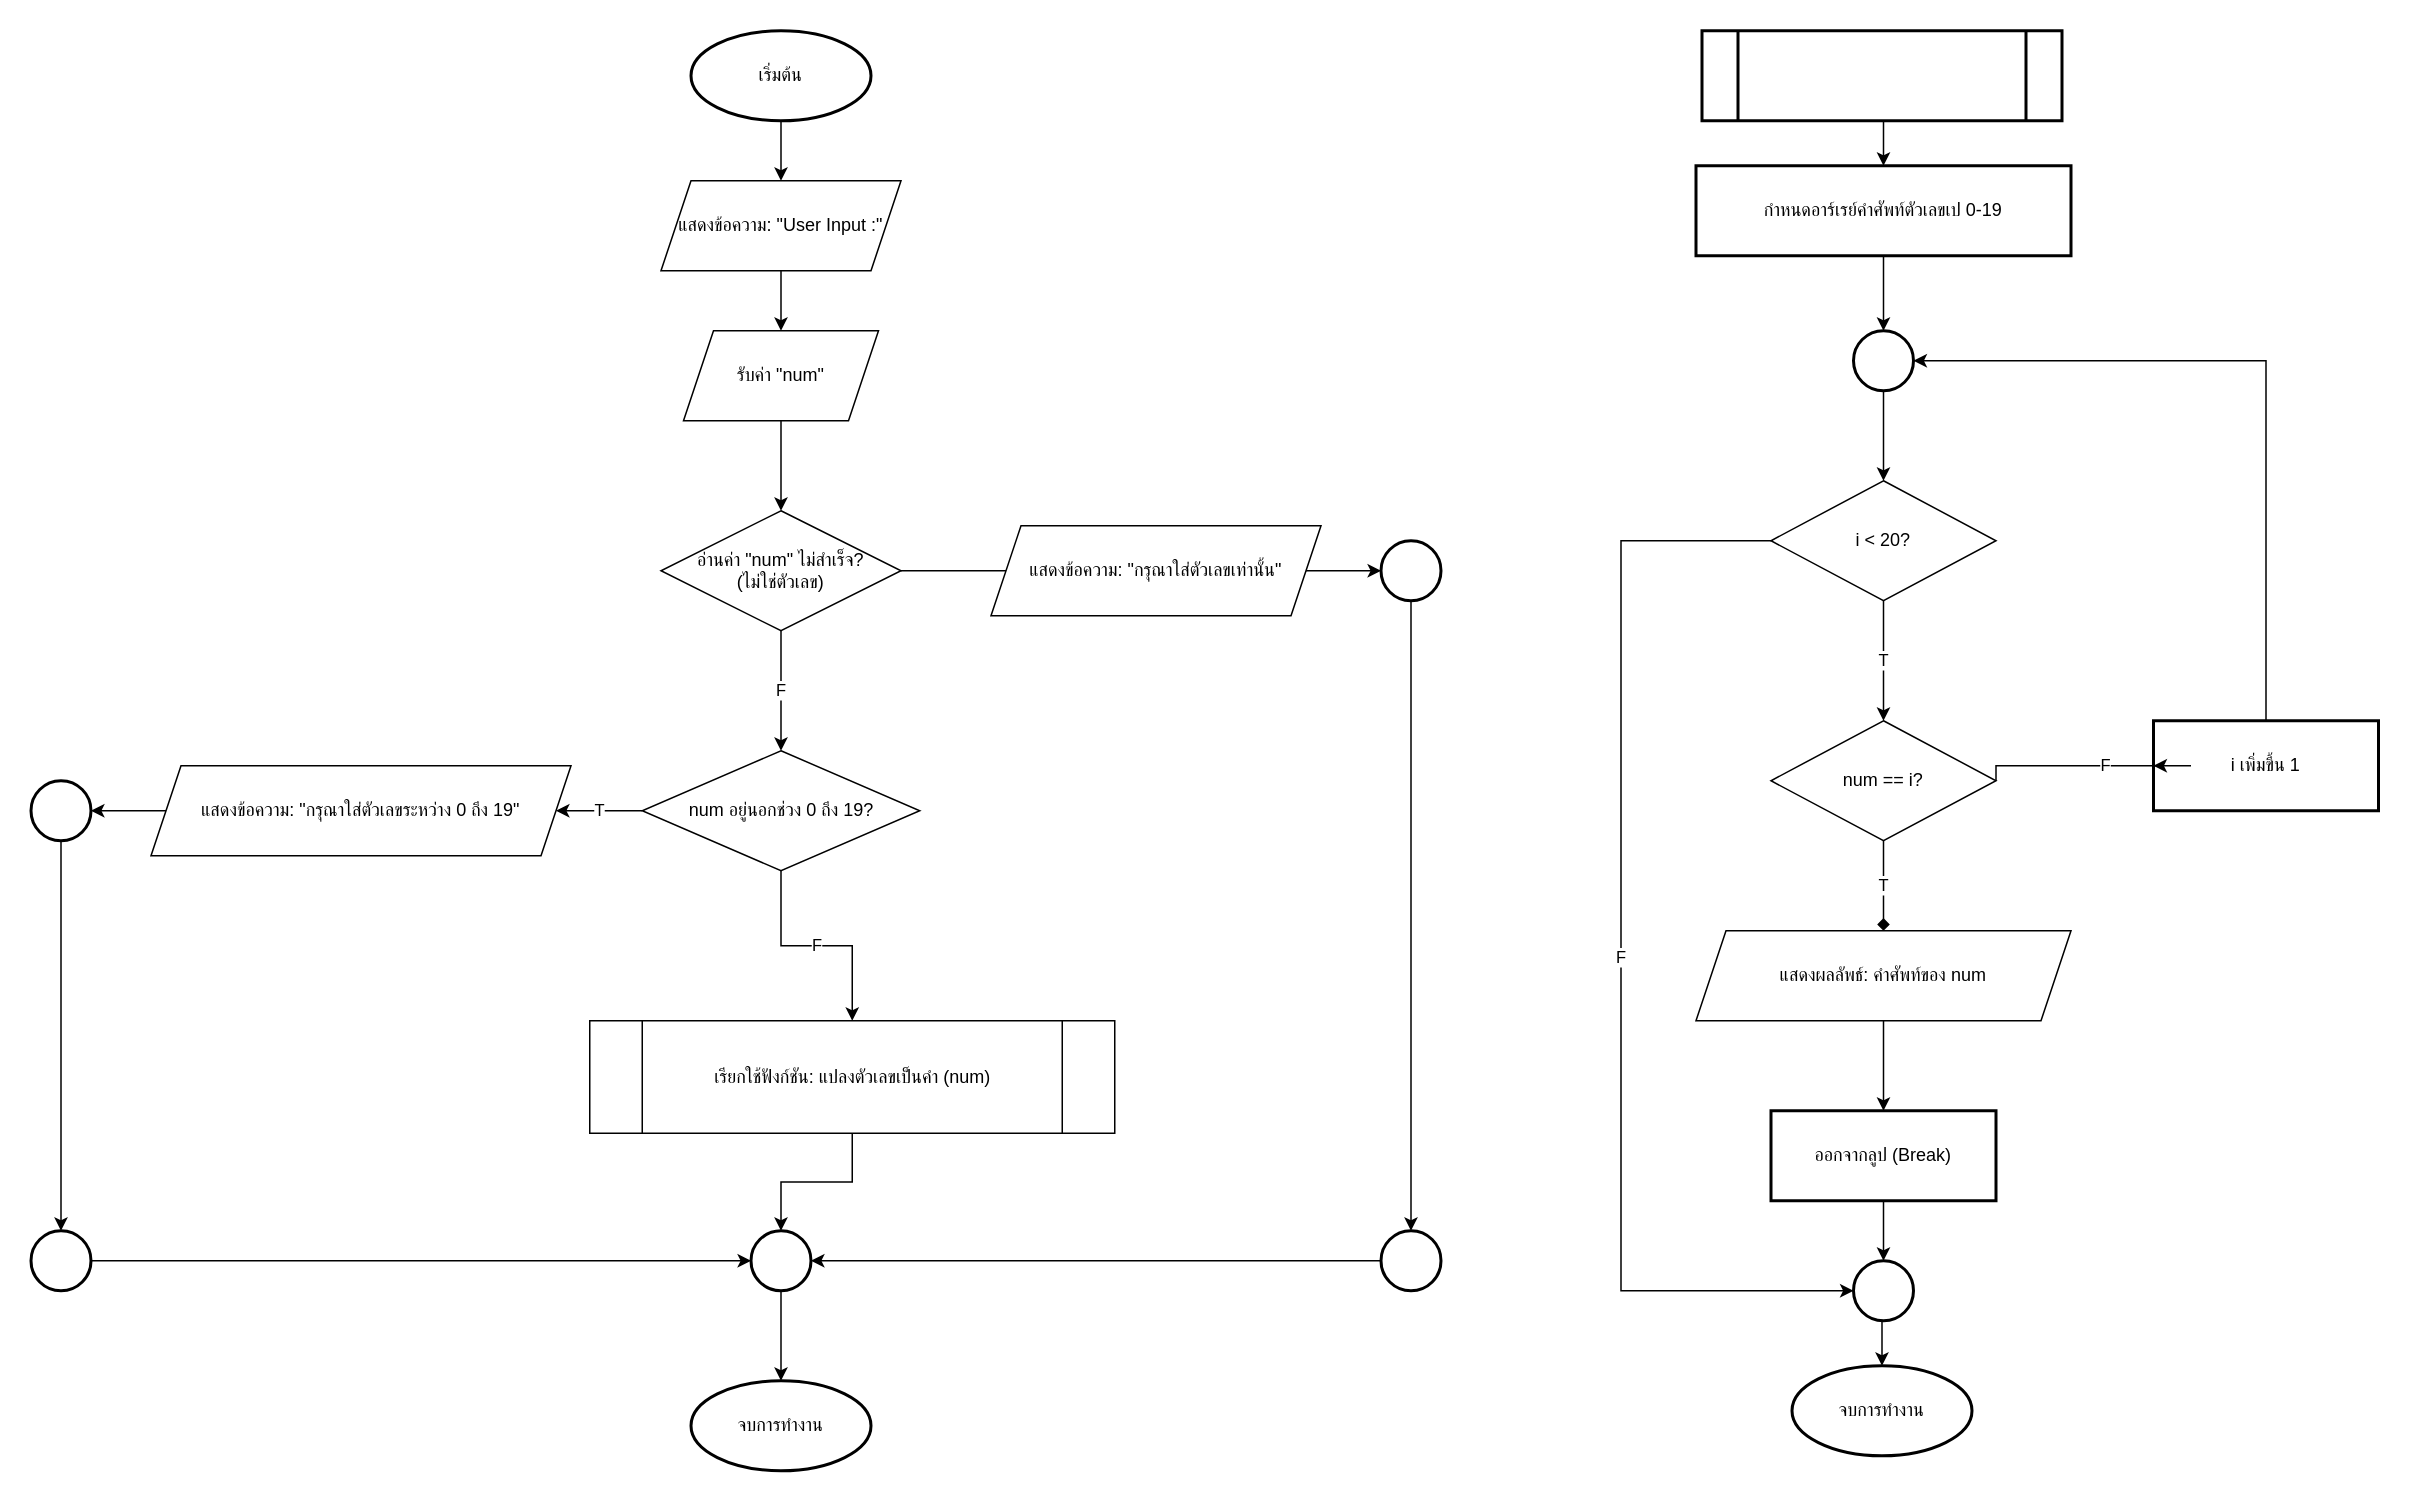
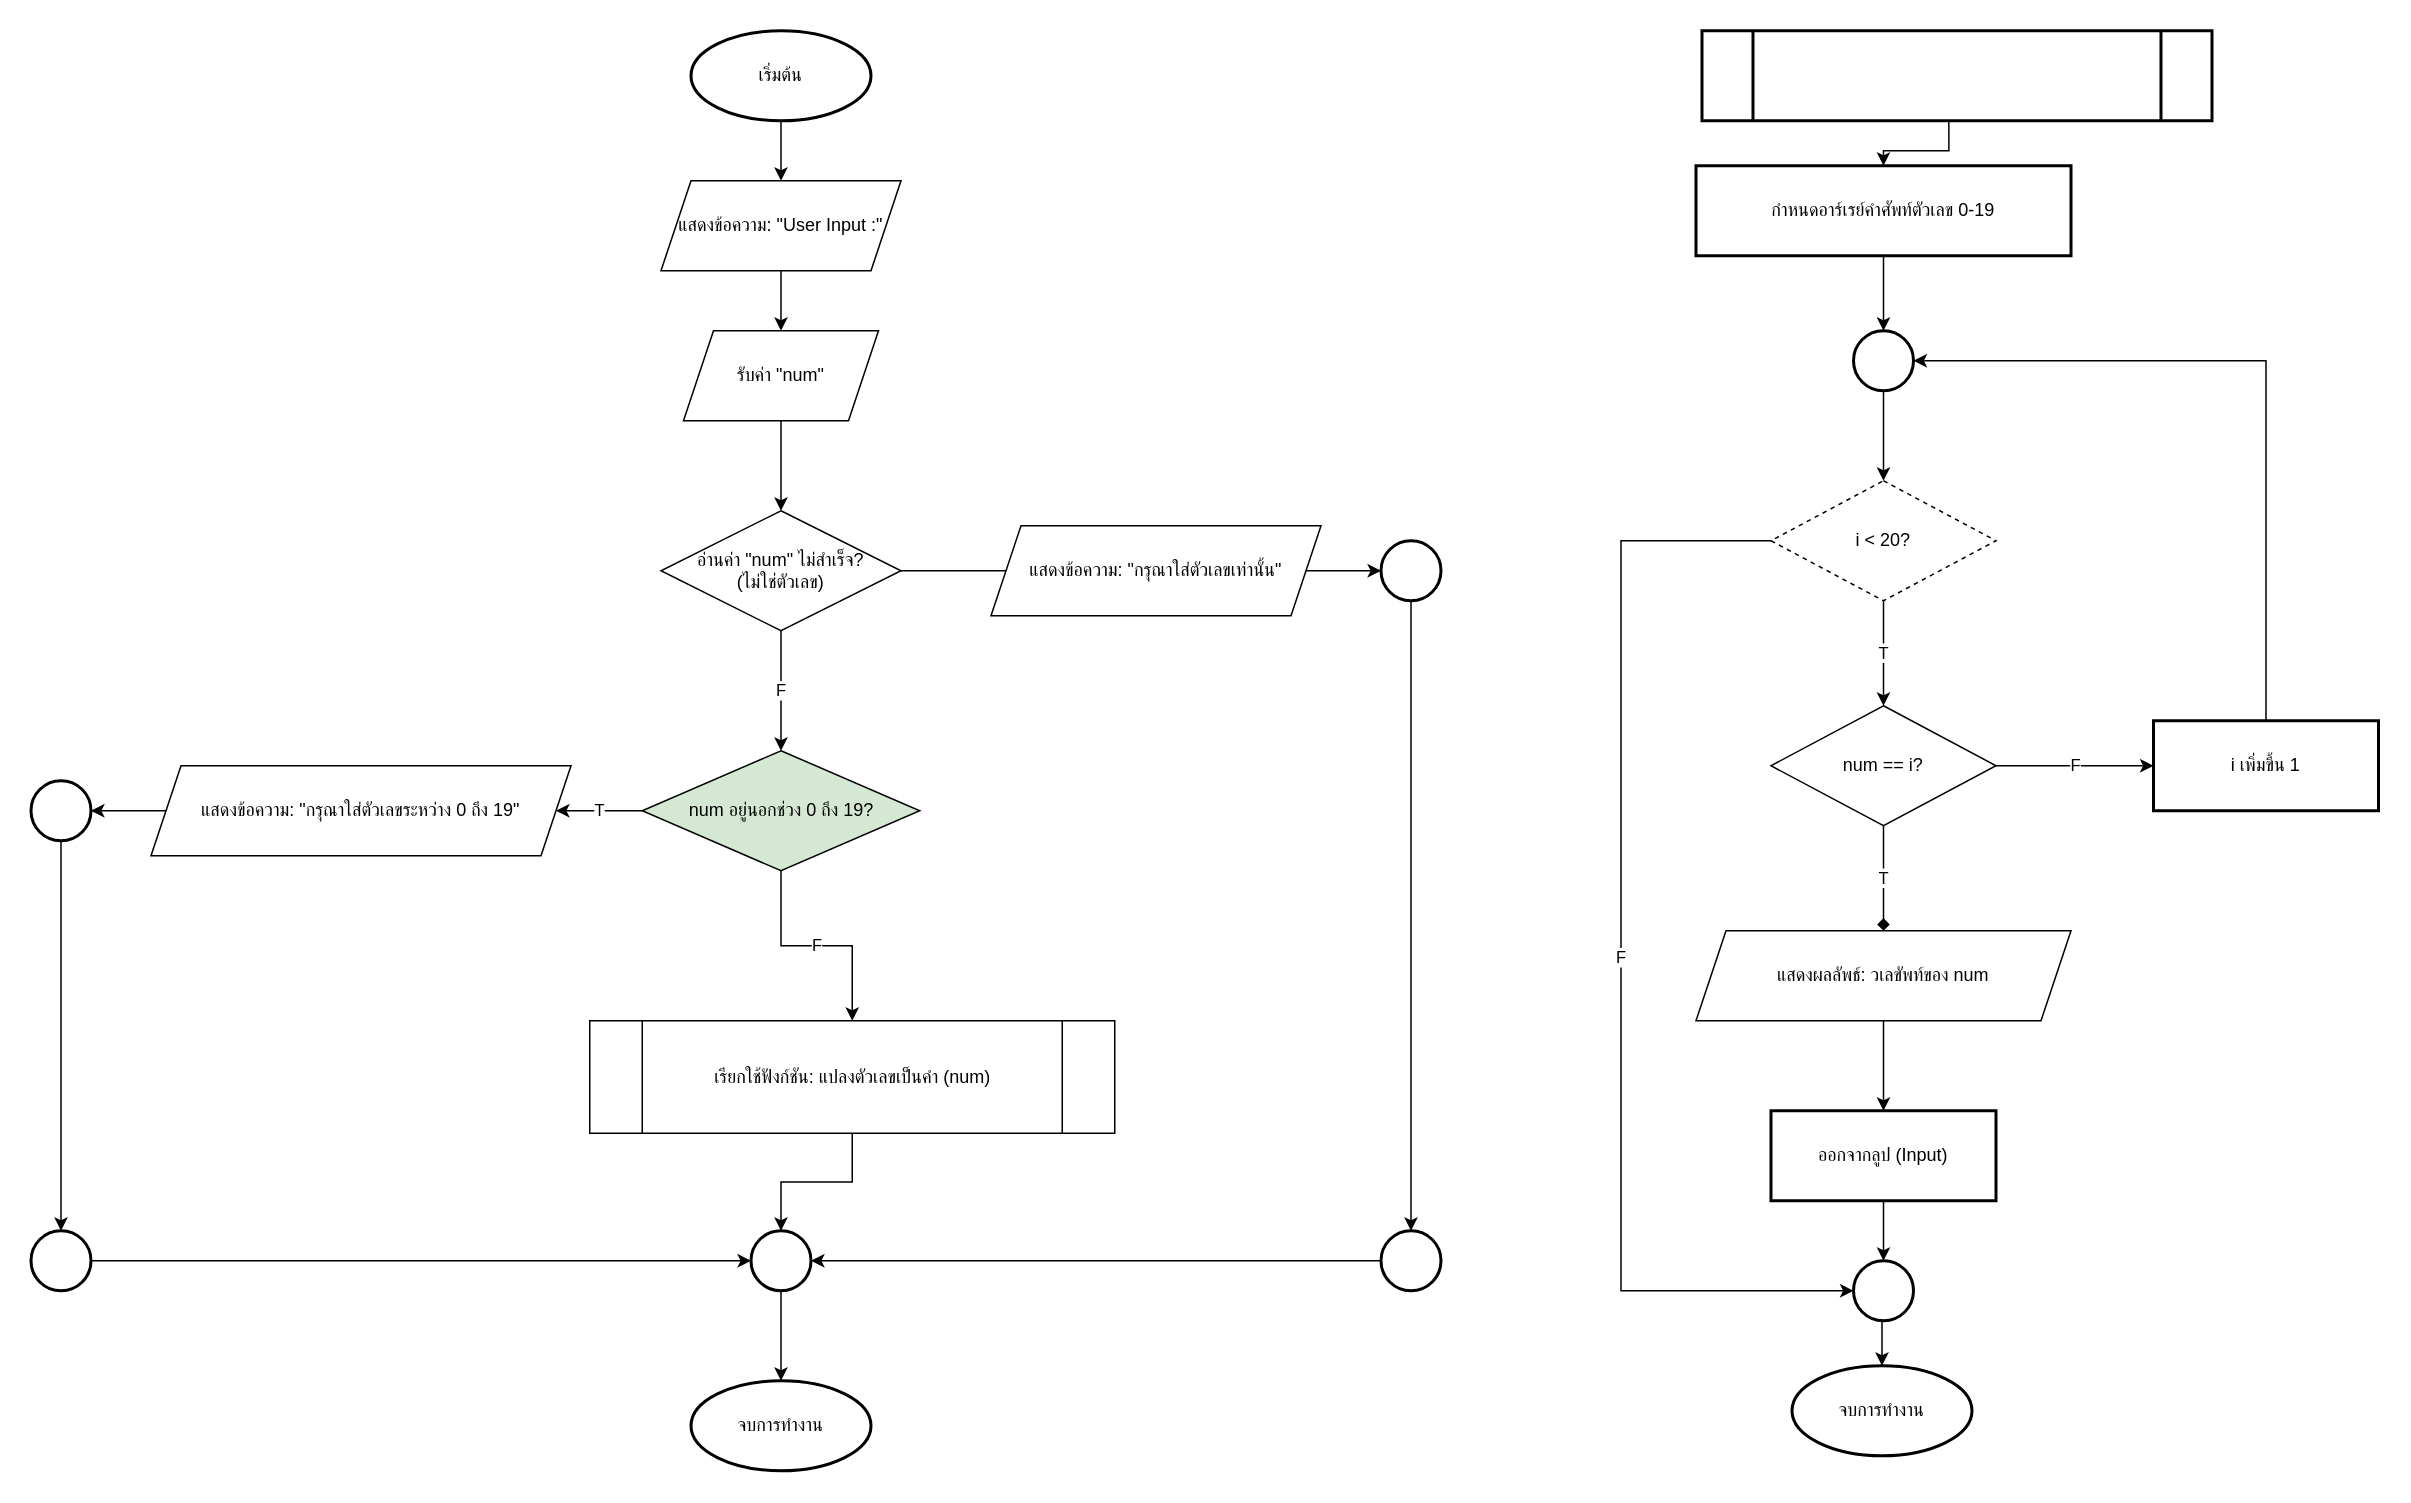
- <mxCell id="45" value="&lt;span&gt;&lt;font style=&quot;color: light-dark(rgb(255, 255, 255), rgb(255, 255, 255));&quot;&gt;ฟังก์ชัน: แปลงตัวเลขเป็นคำ&lt;/font&gt;&lt;/span&gt;" style="shape=process;whiteSpace=wrap;html=1;fontFamily=Helvetica;fontSize=12;fontColor=rgb(0, 0, 0);fillColor=rgb(255, 255, 255);strokeColor=rgb(0, 0, 0);comic=0;strokeWidth=2;perimeter=rectangle;rounded=0;glass=0;entryDx=0;entryDy=0;exitDx=0;exitDy=0;entryPerimeter=0;exitPerimeter=0;" vertex="1" parent="1"><mxGeometry x="1134" y="20" width="240" height="60" as="geometry" /></mxCell>
+ <mxCell id="45" value="&lt;span&gt;&lt;font style=&quot;color: light-dark(rgb(255, 255, 255), rgb(255, 255, 255));&quot;&gt;ฟังก์ชัน: แปลงตัวเลขเป็นคำ&lt;/font&gt;&lt;/span&gt;" style="shape=process;whiteSpace=wrap;html=1;fontFamily=Helvetica;fontSize=12;fontColor=rgb(0, 0, 0);fillColor=rgb(255, 255, 255);strokeColor=rgb(0, 0, 0);comic=0;strokeWidth=2;perimeter=rectangle;rounded=0;glass=0;entryDx=0;entryDy=0;exitDx=0;exitDy=0;entryPerimeter=0;exitPerimeter=0;" vertex="1" parent="1"><mxGeometry x="1134" y="20" width="340" height="60" as="geometry" /></mxCell>
- <mxCell id="15" value="กำหนดอาร์เรย์คำศัพท์ตัวเลขเป 0-19" style="whiteSpace=wrap;html=1;strokeWidth=2;" vertex="1" parent="1"><mxGeometry x="1130" y="110" width="250" height="60" as="geometry" /></mxCell>
+ <mxCell id="15" value="กำหนดอาร์เรย์คำศัพท์ตัวเลข 0-19" style="whiteSpace=wrap;html=1;strokeWidth=2;" vertex="1" parent="1"><mxGeometry x="1130" y="110" width="250" height="60" as="geometry" /></mxCell>
- <mxCell id="17" value="i &lt; 20?" style="rhombus;whiteSpace=wrap;html=1;" vertex="1" parent="1"><mxGeometry x="1180" y="320" width="150" height="80" as="geometry" /></mxCell>
+ <mxCell id="17" value="i &lt; 20?" style="rhombus;whiteSpace=wrap;html=1;dashed=1;" vertex="1" parent="1"><mxGeometry x="1180" y="320" width="150" height="80" as="geometry" /></mxCell>
- <mxCell id="18" value="num == i?" style="rhombus;whiteSpace=wrap;html=1;" vertex="1" parent="1"><mxGeometry x="1180" y="480" width="150" height="80" as="geometry" /></mxCell>
+ <mxCell id="18" value="num == i?" style="rhombus;whiteSpace=wrap;html=1;" vertex="1" parent="1"><mxGeometry x="1180" y="470" width="150" height="80" as="geometry" /></mxCell>
- <mxCell id="10" value="num อยู่นอกช่วง 0 ถึง 19?" style="rhombus;whiteSpace=wrap;html=1;" vertex="1" parent="1"><mxGeometry x="427.5" y="500" width="185" height="80" as="geometry" /></mxCell>
+ <mxCell id="10" value="num อยู่นอกช่วง 0 ถึง 19?" style="rhombus;whiteSpace=wrap;html=1;fillColor=#d5e8d4;" vertex="1" parent="1"><mxGeometry x="427.5" y="500" width="185" height="80" as="geometry" /></mxCell>
- <mxCell id="19" value="แสดงผลลัพธ์: คำศัพท์ของ num" style="shape=parallelogram;perimeter=parallelogramPerimeter;whiteSpace=wrap;html=1;fixedSize=1;" vertex="1" parent="1"><mxGeometry x="1130" y="620" width="250" height="60" as="geometry" /></mxCell>
+ <mxCell id="19" value="แสดงผลลัพธ์: วเลขัพท์ของ num" style="shape=parallelogram;perimeter=parallelogramPerimeter;whiteSpace=wrap;html=1;fixedSize=1;" vertex="1" parent="1"><mxGeometry x="1130" y="620" width="250" height="60" as="geometry" /></mxCell>
- <mxCell id="21" value="ออกจากลูป (Break)" style="whiteSpace=wrap;html=1;strokeWidth=2;" vertex="1" parent="1"><mxGeometry x="1180" y="740" width="150" height="60" as="geometry" /></mxCell>
+ <mxCell id="21" value="ออกจากลูป (Input)" style="whiteSpace=wrap;html=1;strokeWidth=2;" vertex="1" parent="1"><mxGeometry x="1180" y="740" width="150" height="60" as="geometry" /></mxCell>
